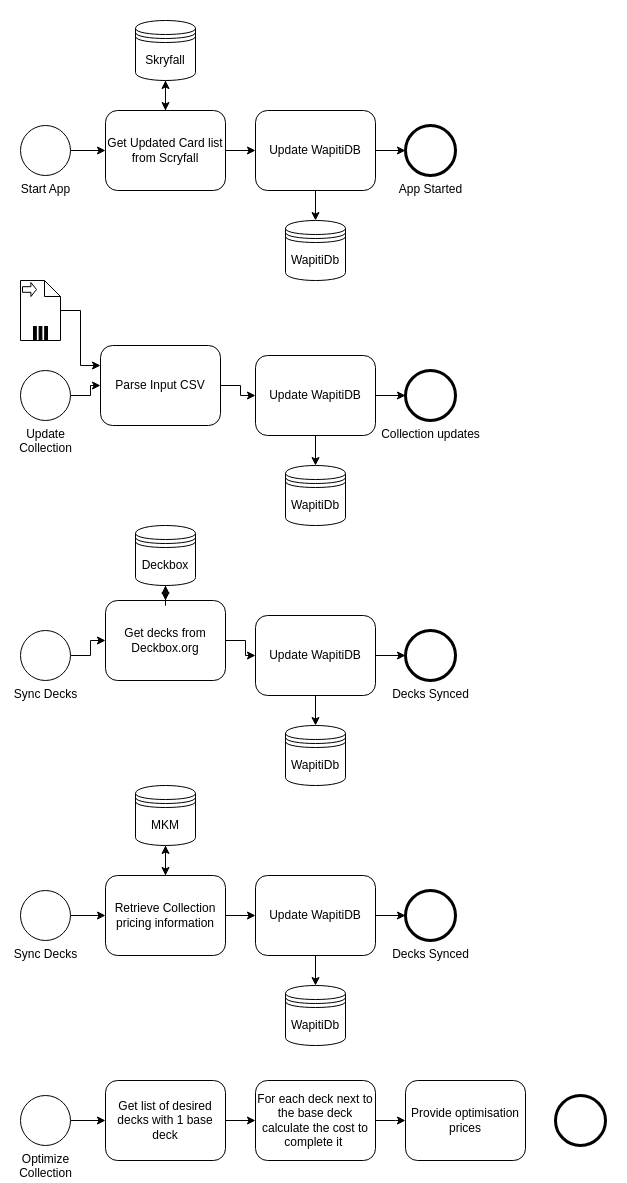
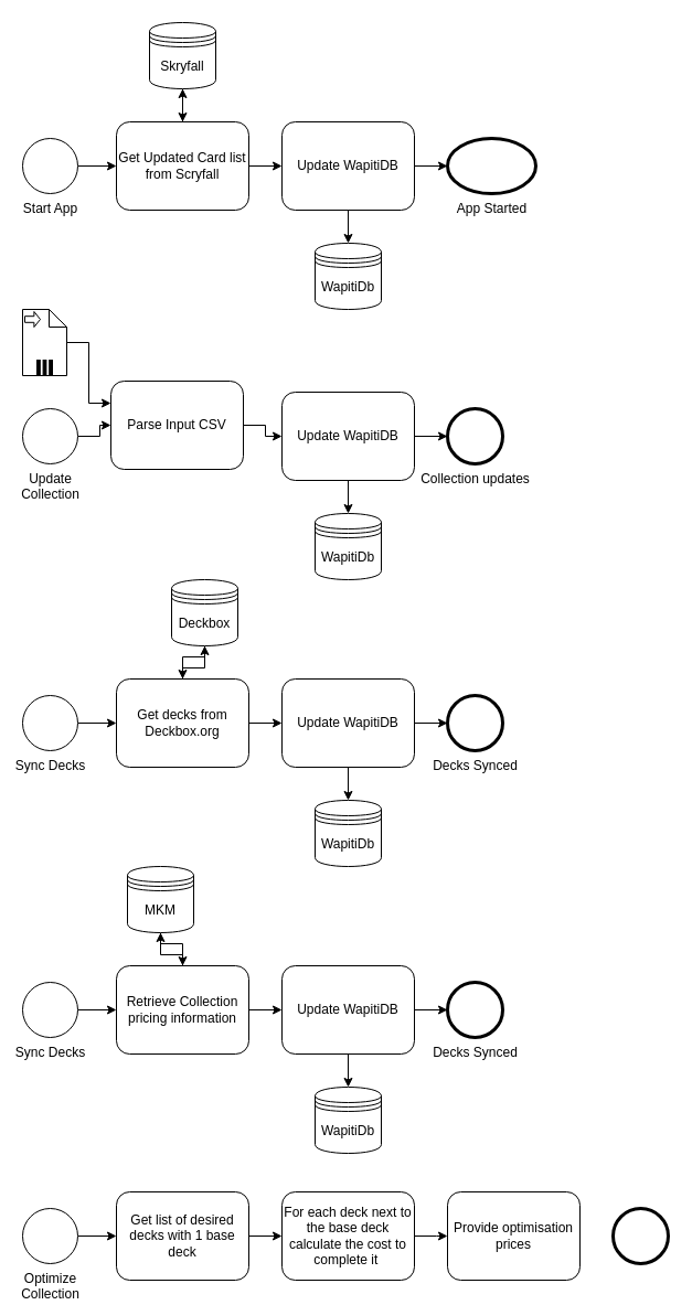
- <mxCell id="7" value="App Started" style="shape=mxgraph.bpmn.shape;html=1;verticalLabelPosition=bottom;labelBackgroundColor=#ffffff;verticalAlign=top;align=center;perimeter=ellipsePerimeter;outlineConnect=0;outline=end;symbol=general;" vertex="1" parent="1"><mxGeometry x="405" y="125" width="50" height="50" as="geometry" /></mxCell>
+ <mxCell id="7" value="App Started" style="shape=mxgraph.bpmn.shape;html=1;verticalLabelPosition=bottom;labelBackgroundColor=#ffffff;verticalAlign=top;align=center;perimeter=ellipsePerimeter;outlineConnect=0;outline=end;symbol=general;" vertex="1" parent="1"><mxGeometry x="405" y="125" width="80" height="50" as="geometry" /></mxCell>
- <mxCell id="38" value="Deckbox" style="shape=datastore;whiteSpace=wrap;html=1;" vertex="1" parent="1"><mxGeometry x="135" y="525" width="60" height="60" as="geometry" /></mxCell>
+ <mxCell id="38" value="Deckbox" style="shape=datastore;whiteSpace=wrap;html=1;" vertex="1" parent="1"><mxGeometry x="155" y="525" width="60" height="60" as="geometry" /></mxCell>
- <mxCell id="31" value="Get decks from Deckbox.org" style="shape=ext;rounded=1;html=1;whiteSpace=wrap;" vertex="1" parent="1"><mxGeometry x="105" y="600" width="120" height="80" as="geometry" /></mxCell>
+ <mxCell id="31" value="Get decks from Deckbox.org" style="shape=ext;rounded=1;html=1;whiteSpace=wrap;" vertex="1" parent="1"><mxGeometry x="105" y="615" width="120" height="80" as="geometry" /></mxCell>
- <mxCell id="56" value="MKM" style="shape=datastore;whiteSpace=wrap;html=1;" vertex="1" parent="1"><mxGeometry x="135" y="785" width="60" height="60" as="geometry" /></mxCell>
+ <mxCell id="56" value="MKM" style="shape=datastore;whiteSpace=wrap;html=1;" vertex="1" parent="1"><mxGeometry x="115" y="785" width="60" height="60" as="geometry" /></mxCell>
